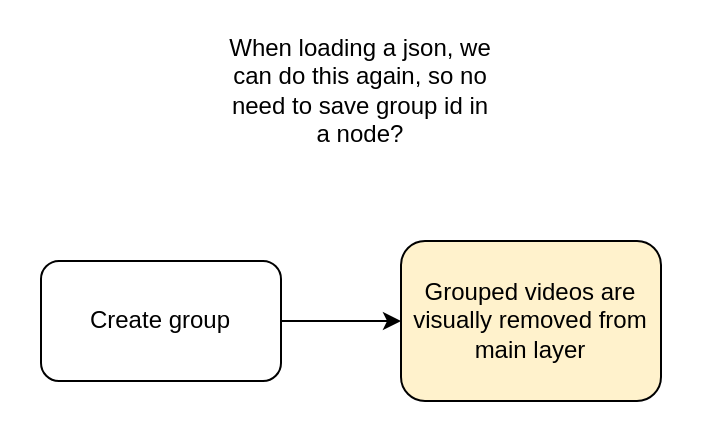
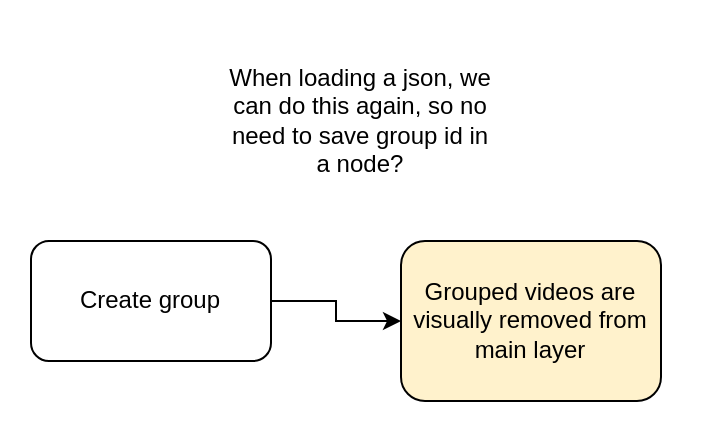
- <mxCell id="5" value="When loading a json, we can do this again, so no need to save group id in a node?" style="text;html=1;strokeColor=none;fillColor=none;align=center;verticalAlign=middle;whiteSpace=wrap;rounded=0;" vertex="1" parent="1"><mxGeometry x="110" y="5" width="140" height="80" as="geometry" /></mxCell>
+ <mxCell id="5" value="When loading a json, we can do this again, so no need to save group id in a node?" style="text;html=1;strokeColor=none;fillColor=none;align=center;verticalAlign=middle;whiteSpace=wrap;rounded=0;" vertex="1" parent="1"><mxGeometry x="110" y="20" width="140" height="80" as="geometry" /></mxCell>
- <mxCell id="3" value="Create group" style="rounded=1;whiteSpace=wrap;html=1;" vertex="1" parent="1"><mxGeometry x="20" y="130" width="120" height="60" as="geometry" /></mxCell>
+ <mxCell id="3" value="Create group" style="rounded=1;whiteSpace=wrap;html=1;" vertex="1" parent="1"><mxGeometry x="15" y="120" width="120" height="60" as="geometry" /></mxCell>
